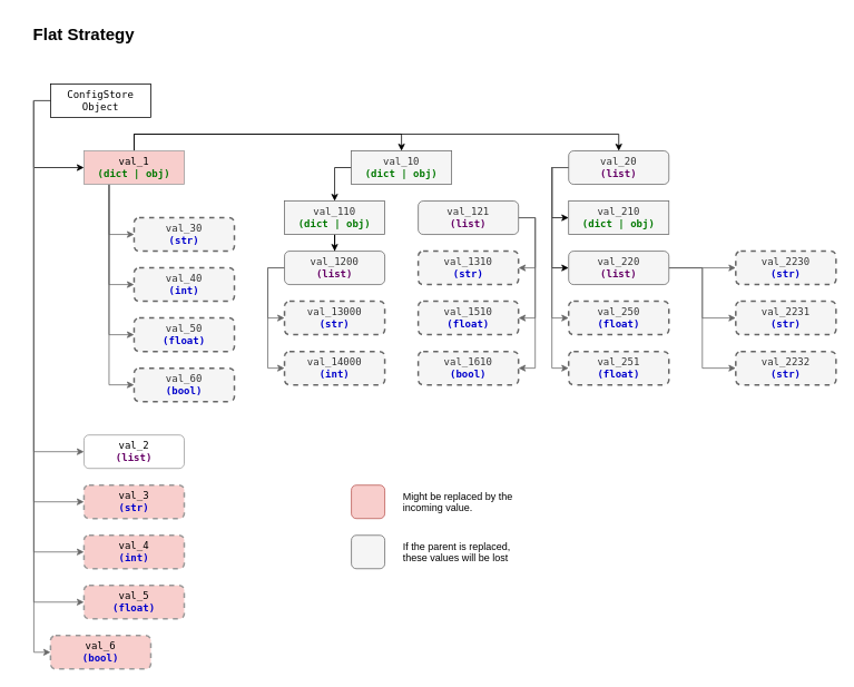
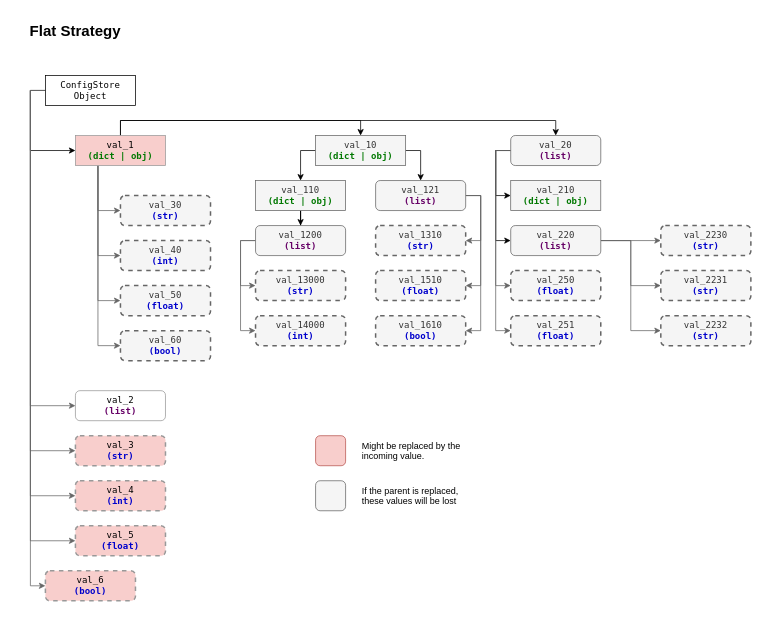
+ <mxCell id="27" style="edgeStyle=orthogonalEdgeStyle;rounded=0;orthogonalLoop=1;jettySize=auto;html=1;entryX=0.5;entryY=0;entryDx=0;entryDy=0;exitX=1;exitY=0.5;exitDx=0;exitDy=0;" parent="1" source="28" target="48" edge="1"><mxGeometry relative="1" as="geometry"><mxPoint x="560" y="240" as="targetPoint" /></mxGeometry></mxCell>
